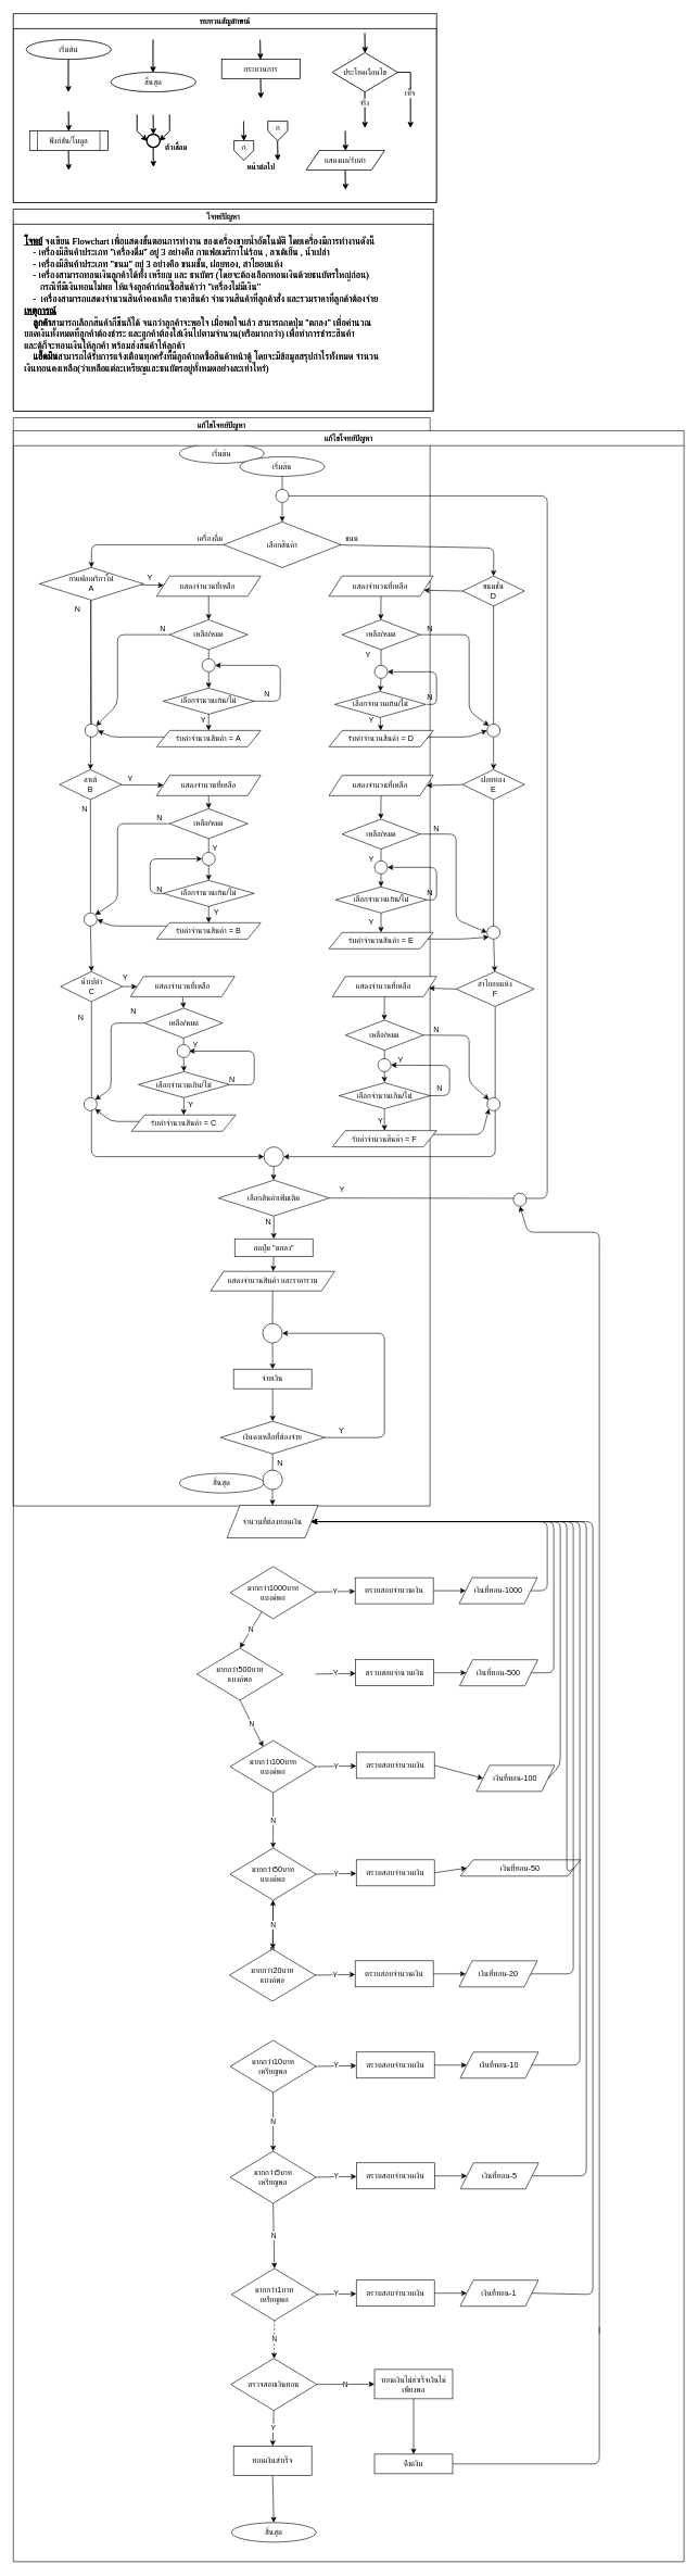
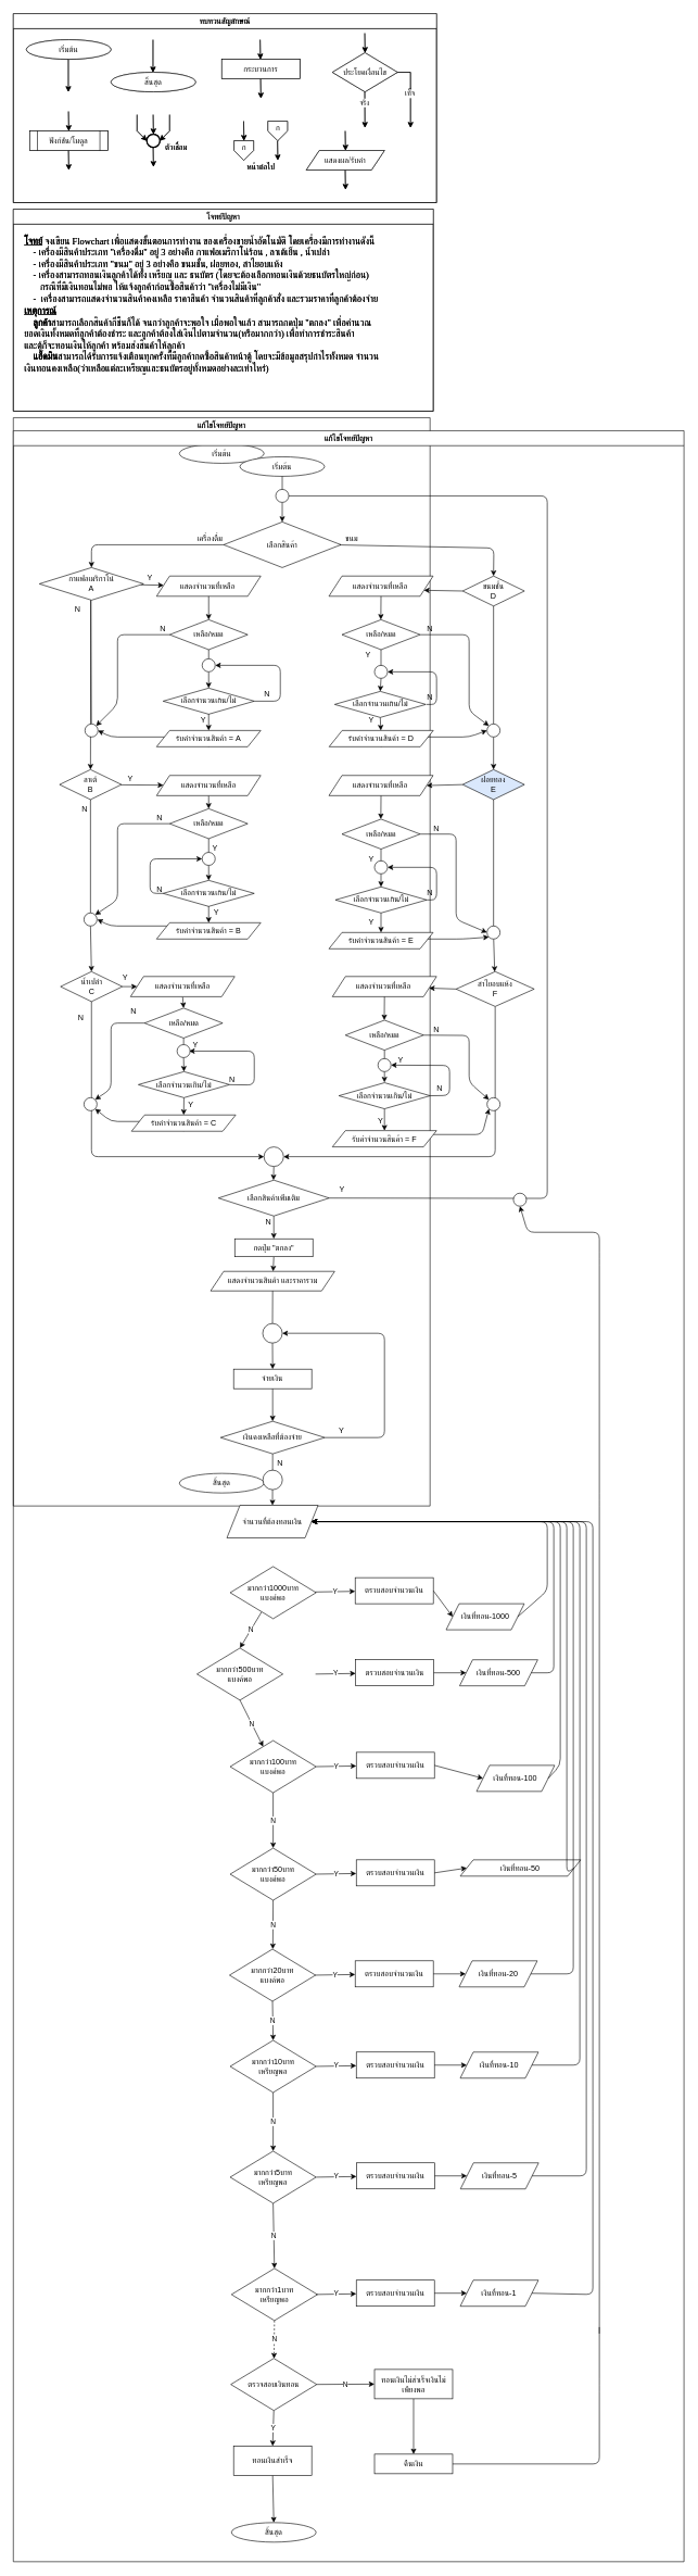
- <mxCell id="94" value="ฝอยทอง&lt;br&gt;E" style="rhombus;whiteSpace=wrap;html=1;" vertex="1" parent="73"><mxGeometry x="690" y="520" width="95" height="46" as="geometry" /></mxCell>
+ <mxCell id="94" value="ฝอยทอง&lt;br&gt;E" style="rhombus;whiteSpace=wrap;html=1;fillColor=#dae8fc;" vertex="1" parent="73"><mxGeometry x="690" y="520" width="95" height="46" as="geometry" /></mxCell>
- <mxCell id="261" value="เงินที่ทอน-1000" style="shape=parallelogram;perimeter=parallelogramPerimeter;whiteSpace=wrap;html=1;fixedSize=1;" vertex="1" parent="73"><mxGeometry x="684.69" y="1760" width="120" height="40" as="geometry" /></mxCell>
+ <mxCell id="261" value="เงินที่ทอน-1000" style="shape=parallelogram;perimeter=parallelogramPerimeter;whiteSpace=wrap;html=1;fixedSize=1;" vertex="1" parent="73"><mxGeometry x="664.69" y="1800" width="120" height="40" as="geometry" /></mxCell>
- <mxCell id="242" value="N" style="edgeStyle=none;html=1;exitX=0.5;exitY=1;exitDx=0;exitDy=0;endArrow=classic;endFill=1;" edge="1" parent="73" source="243" target="239"><mxGeometry relative="1" as="geometry" /></mxCell>
+ <mxCell id="242" value="N" style="edgeStyle=none;html=1;exitX=0.5;exitY=1;exitDx=0;exitDy=0;entryX=0.5;entryY=0;entryDx=0;entryDy=0;endArrow=classic;endFill=1;" edge="1" parent="73" source="243" target="245"><mxGeometry relative="1" as="geometry" /></mxCell>
